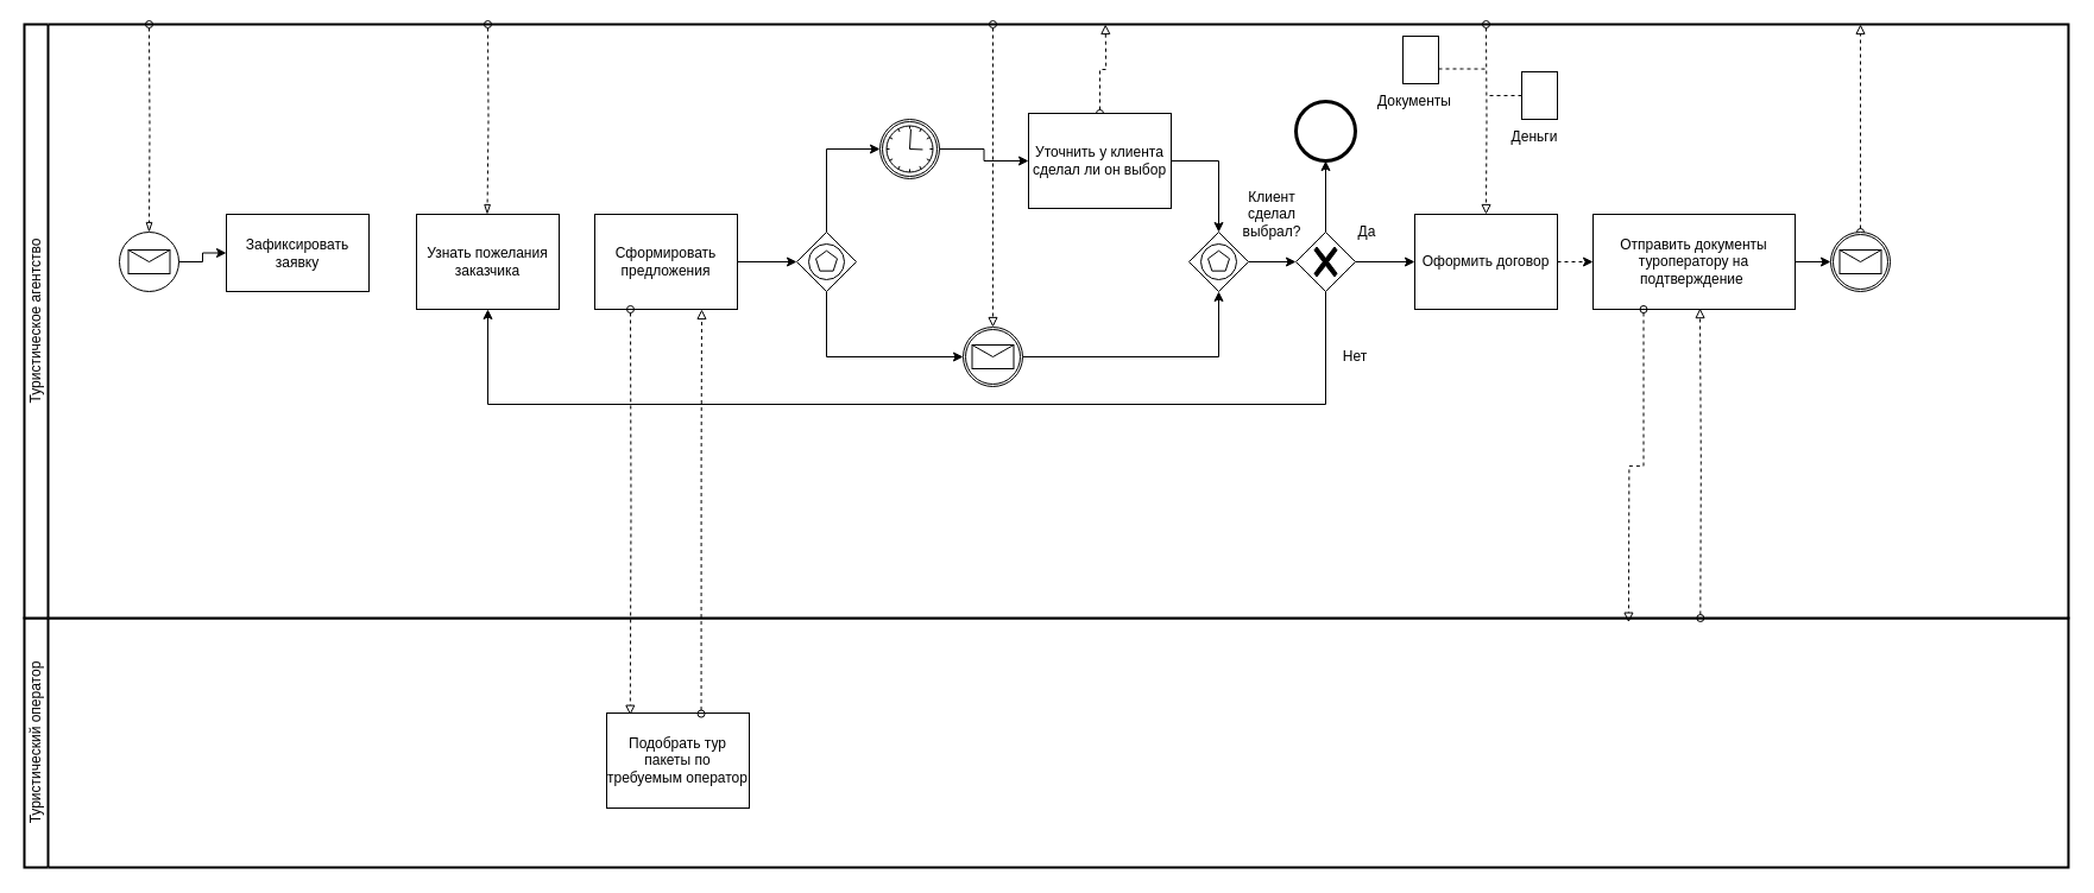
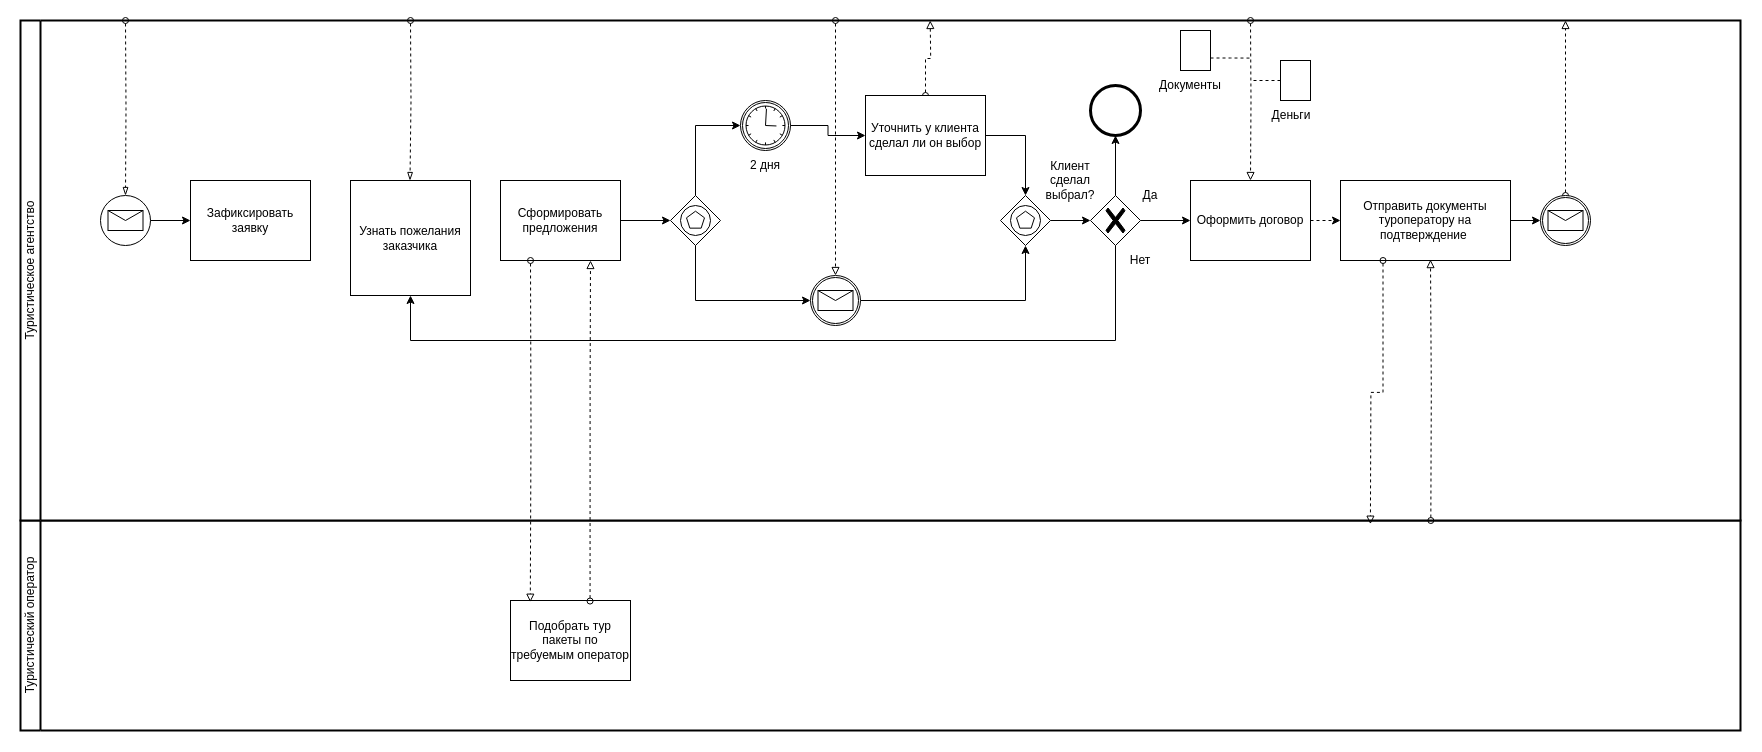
+ <mxCell id="28" value="2 дня" style="text;strokeColor=none;align=center;fillColor=none;html=1;verticalAlign=middle;whiteSpace=wrap;rounded=0;" vertex="1" parent="4"><mxGeometry x="715" y="130" width="60" height="30" as="geometry" /></mxCell>
- <mxCell id="6" value="Зафиксировать заявку" style="points=[[0.25,0,0],[0.5,0,0],[0.75,0,0],[1,0.25,0],[1,0.5,0],[1,0.75,0],[0.75,1,0],[0.5,1,0],[0.25,1,0],[0,0.75,0],[0,0.5,0],[0,0.25,0]];shape=mxgraph.bpmn.task2;whiteSpace=wrap;rectStyle=rounded;size=10;html=1;container=1;expand=0;collapsible=0;taskMarker=manual;" vertex="1" parent="4"><mxGeometry x="170" y="160" width="120" height="65" as="geometry" /></mxCell>
+ <mxCell id="6" value="Зафиксировать заявку" style="points=[[0.25,0,0],[0.5,0,0],[0.75,0,0],[1,0.25,0],[1,0.5,0],[1,0.75,0],[0.75,1,0],[0.5,1,0],[0.25,1,0],[0,0.75,0],[0,0.5,0],[0,0.25,0]];shape=mxgraph.bpmn.task2;whiteSpace=wrap;rectStyle=rounded;size=10;html=1;container=1;expand=0;collapsible=0;taskMarker=manual;" vertex="1" parent="4"><mxGeometry x="170" y="160" width="120" height="80" as="geometry" /></mxCell>
- <mxCell id="8" value="Узнать пожелания заказчика" style="points=[[0.25,0,0],[0.5,0,0],[0.75,0,0],[1,0.25,0],[1,0.5,0],[1,0.75,0],[0.75,1,0],[0.5,1,0],[0.25,1,0],[0,0.75,0],[0,0.5,0],[0,0.25,0]];shape=mxgraph.bpmn.task2;whiteSpace=wrap;rectStyle=rounded;size=10;html=1;container=1;expand=0;collapsible=0;taskMarker=manual;" vertex="1" parent="4"><mxGeometry x="330" y="160" width="120" height="80" as="geometry" /></mxCell>
+ <mxCell id="8" value="Узнать пожелания заказчика" style="points=[[0.25,0,0],[0.5,0,0],[0.75,0,0],[1,0.25,0],[1,0.5,0],[1,0.75,0],[0.75,1,0],[0.5,1,0],[0.25,1,0],[0,0.75,0],[0,0.5,0],[0,0.25,0]];shape=mxgraph.bpmn.task2;whiteSpace=wrap;rectStyle=rounded;size=10;html=1;container=1;expand=0;collapsible=0;taskMarker=manual;" vertex="1" parent="4"><mxGeometry x="330" y="160" width="120" height="115" as="geometry" /></mxCell>
- <mxCell id="31" value="Нет" style="text;strokeColor=none;align=center;fillColor=none;html=1;verticalAlign=middle;whiteSpace=wrap;rounded=0;" vertex="1" parent="4"><mxGeometry x="1090" y="265" width="60" height="30" as="geometry" /></mxCell>
+ <mxCell id="31" value="Нет" style="text;strokeColor=none;align=center;fillColor=none;html=1;verticalAlign=middle;whiteSpace=wrap;rounded=0;" vertex="1" parent="4"><mxGeometry x="1090" y="225" width="60" height="30" as="geometry" /></mxCell>
